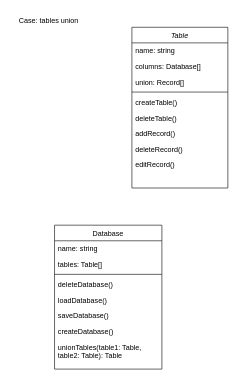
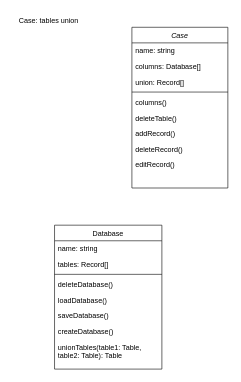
- <mxCell id="2" value="Table" style="swimlane;fontStyle=2;align=center;verticalAlign=top;childLayout=stackLayout;horizontal=1;startSize=26;horizontalStack=0;resizeParent=1;resizeLast=0;collapsible=1;marginBottom=0;rounded=0;shadow=0;strokeWidth=1;" parent="1" vertex="1"><mxGeometry x="219" y="45" width="160" height="268" as="geometry"><mxRectangle x="230" y="140" width="160" height="26" as="alternateBounds" /></mxGeometry></mxCell>
+ <mxCell id="2" value="Case" style="swimlane;fontStyle=2;align=center;verticalAlign=top;childLayout=stackLayout;horizontal=1;startSize=26;horizontalStack=0;resizeParent=1;resizeLast=0;collapsible=1;marginBottom=0;rounded=0;shadow=0;strokeWidth=1;" parent="1" vertex="1"><mxGeometry x="219" y="45" width="160" height="268" as="geometry"><mxRectangle x="230" y="140" width="160" height="26" as="alternateBounds" /></mxGeometry></mxCell>
- <mxCell id="7" value="createTable()" style="text;align=left;verticalAlign=top;spacingLeft=4;spacingRight=4;overflow=hidden;rotatable=0;points=[[0,0.5],[1,0.5]];portConstraint=eastwest;" parent="2" vertex="1"><mxGeometry y="112" width="160" height="26" as="geometry" /></mxCell>
+ <mxCell id="7" value="columns()" style="text;align=left;verticalAlign=top;spacingLeft=4;spacingRight=4;overflow=hidden;rotatable=0;points=[[0,0.5],[1,0.5]];portConstraint=eastwest;" parent="2" vertex="1"><mxGeometry y="112" width="160" height="26" as="geometry" /></mxCell>
- <mxCell id="14" value="tables: Table[]" style="text;align=left;verticalAlign=top;spacingLeft=4;spacingRight=4;overflow=hidden;rotatable=0;points=[[0,0.5],[1,0.5]];portConstraint=eastwest;rounded=0;shadow=0;html=0;" parent="12" vertex="1"><mxGeometry y="52" width="179" height="26" as="geometry" /></mxCell>
+ <mxCell id="14" value="tables: Record[]" style="text;align=left;verticalAlign=top;spacingLeft=4;spacingRight=4;overflow=hidden;rotatable=0;points=[[0,0.5],[1,0.5]];portConstraint=eastwest;rounded=0;shadow=0;html=0;" parent="12" vertex="1"><mxGeometry y="52" width="179" height="26" as="geometry" /></mxCell>
